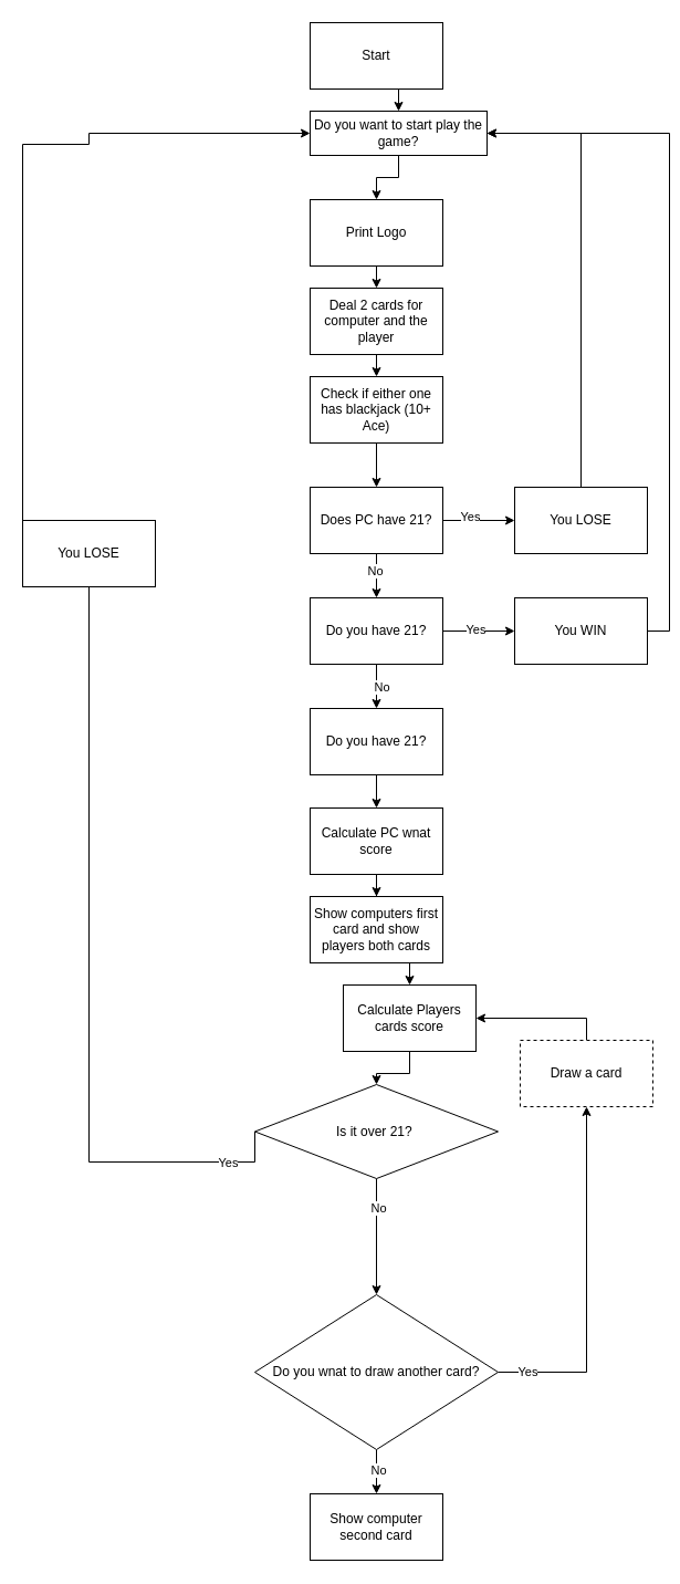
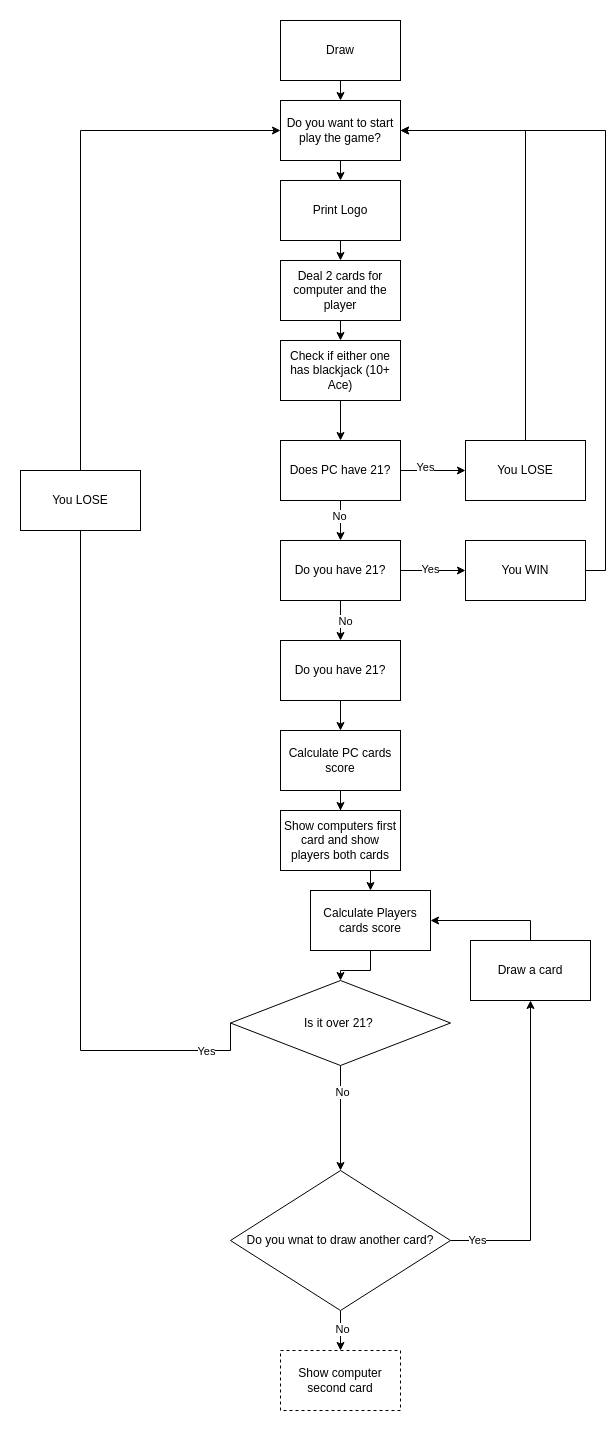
- <mxCell id="3" value="Start" style="rounded=0;whiteSpace=wrap;html=1;" parent="1" vertex="1"><mxGeometry x="280" y="20" width="120" height="60" as="geometry" /></mxCell>
+ <mxCell id="3" value="Draw" style="rounded=0;whiteSpace=wrap;html=1;" parent="1" vertex="1"><mxGeometry x="280" y="20" width="120" height="60" as="geometry" /></mxCell>
- <mxCell id="5" value="Do you want to start play the game?&lt;br&gt;" style="rounded=0;whiteSpace=wrap;html=1;" parent="1" vertex="1"><mxGeometry x="280" y="100" width="160" height="40" as="geometry" /></mxCell>
+ <mxCell id="5" value="Do you want to start play the game?&lt;br&gt;" style="rounded=0;whiteSpace=wrap;html=1;" parent="1" vertex="1"><mxGeometry x="280" y="100" width="120" height="60" as="geometry" /></mxCell>
- <mxCell id="29" value="Calculate PC wnat score" style="rounded=0;whiteSpace=wrap;html=1;" parent="1" vertex="1"><mxGeometry x="280" y="730" width="120" height="60" as="geometry" /></mxCell>
+ <mxCell id="29" value="Calculate PC cards score" style="rounded=0;whiteSpace=wrap;html=1;" parent="1" vertex="1"><mxGeometry x="280" y="730" width="120" height="60" as="geometry" /></mxCell>
- <mxCell id="40" value="Draw a card" style="rounded=0;whiteSpace=wrap;html=1;dashed=1;" vertex="1" parent="1"><mxGeometry x="470" y="940" width="120" height="60" as="geometry" /></mxCell>
+ <mxCell id="40" value="Draw a card" style="rounded=0;whiteSpace=wrap;html=1;" vertex="1" parent="1"><mxGeometry x="470" y="940" width="120" height="60" as="geometry" /></mxCell>
- <mxCell id="48" value="Show computer second card" style="rounded=0;whiteSpace=wrap;html=1;" vertex="1" parent="1"><mxGeometry x="280" y="1350" width="120" height="60" as="geometry" /></mxCell>
+ <mxCell id="48" value="Show computer second card" style="rounded=0;whiteSpace=wrap;html=1;dashed=1;" vertex="1" parent="1"><mxGeometry x="280" y="1350" width="120" height="60" as="geometry" /></mxCell>
